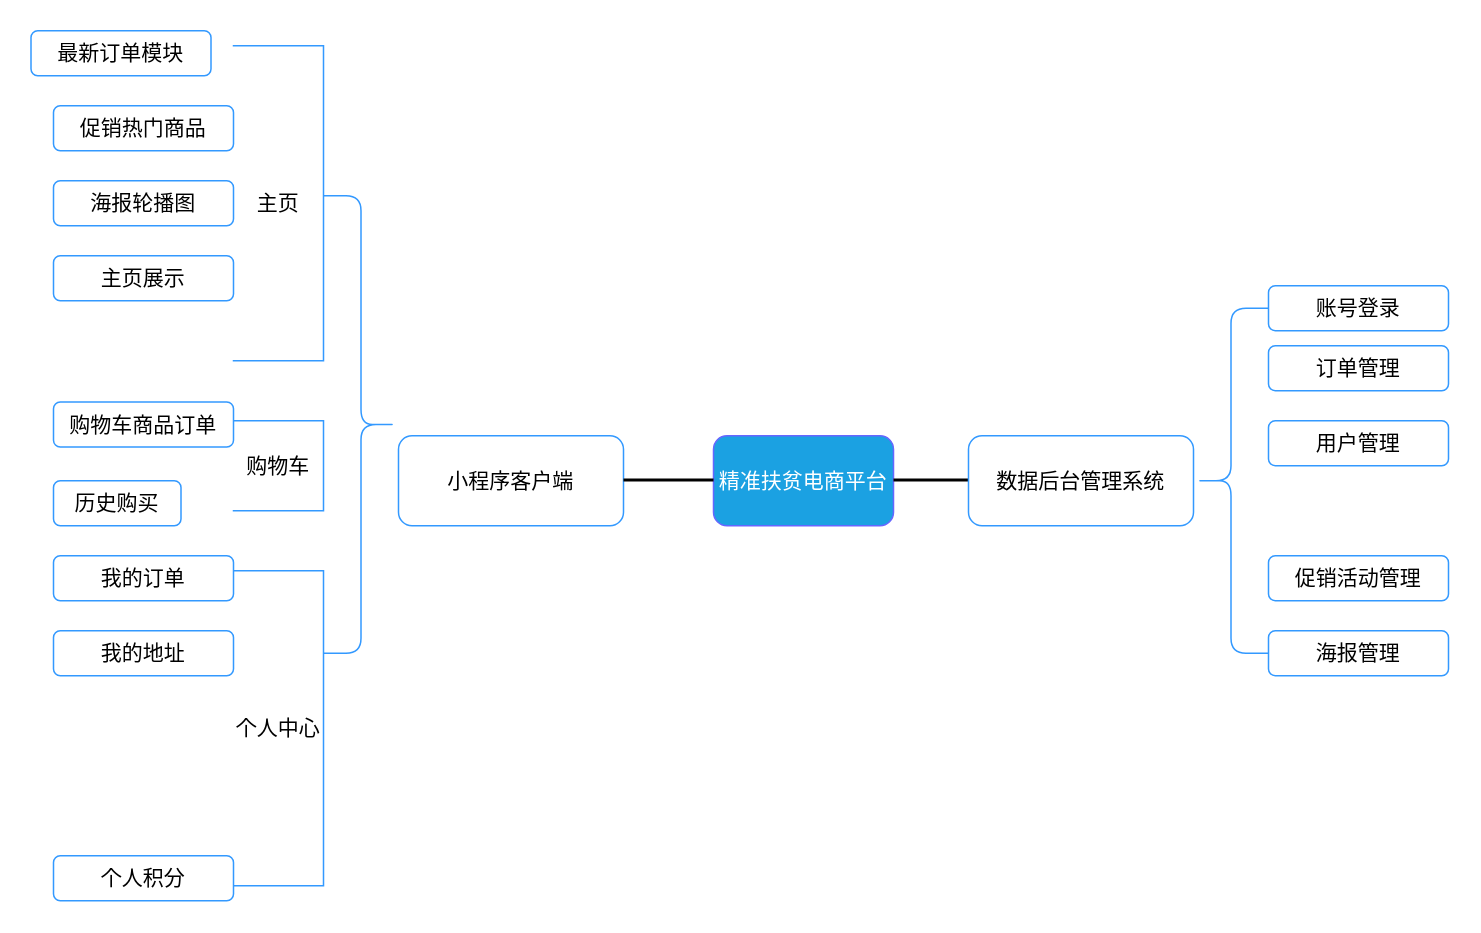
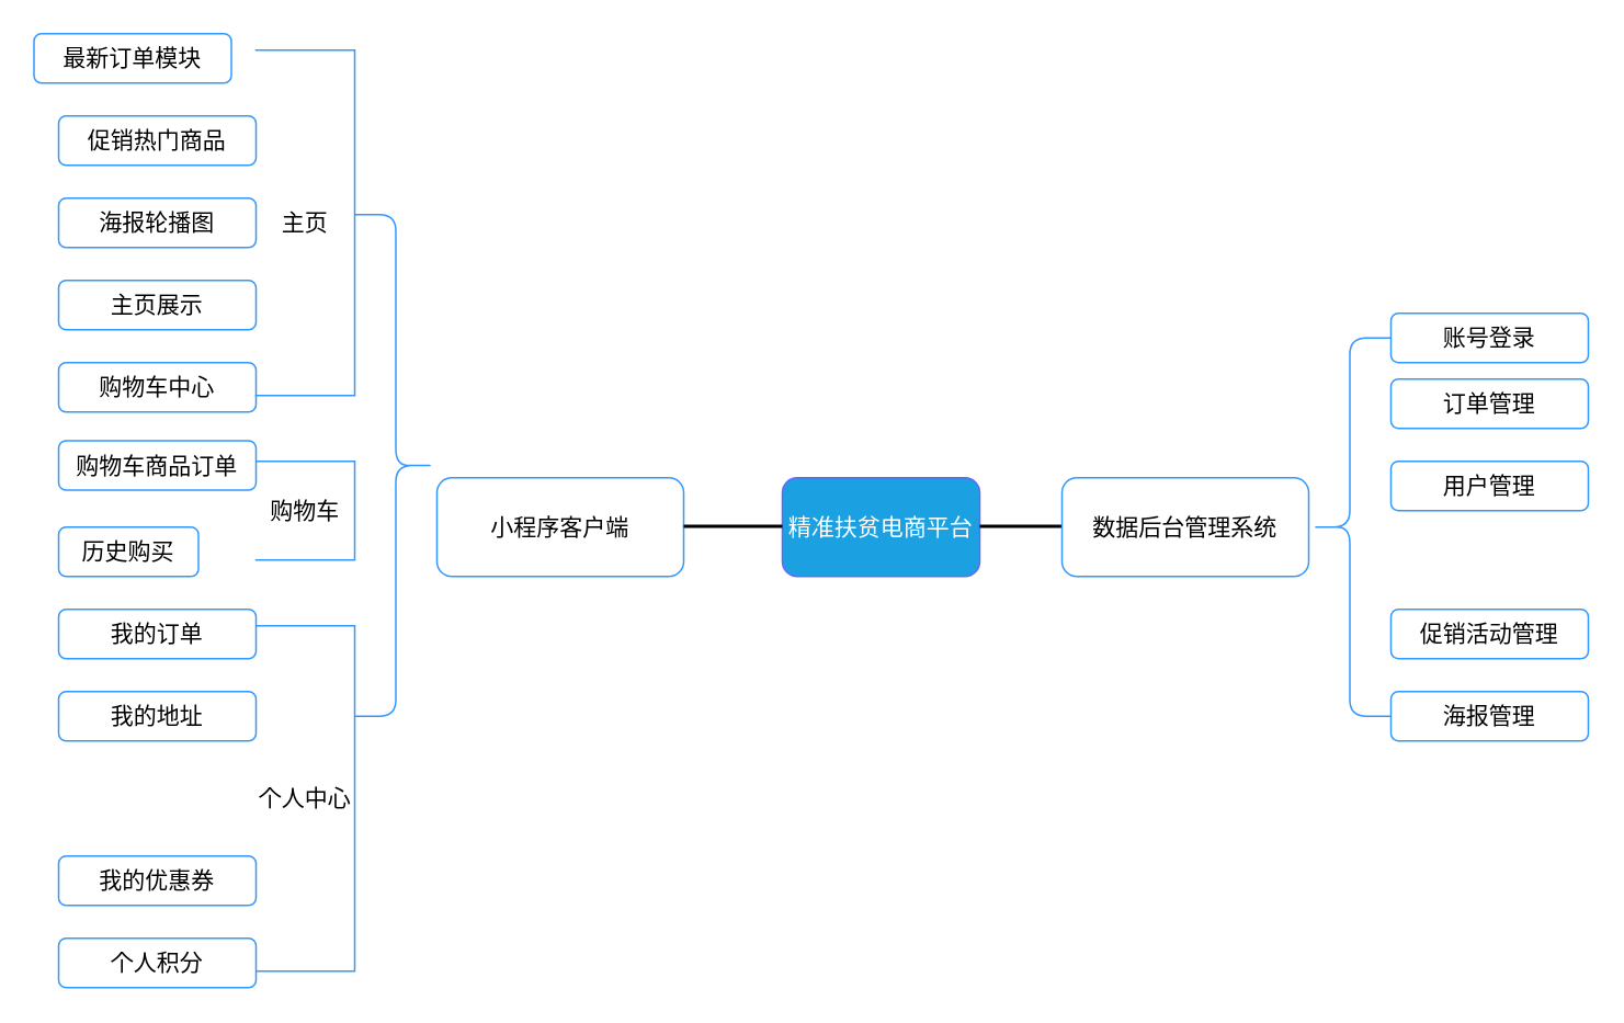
+ <mxCell id="15" value="购物车中心" style="rounded=1;whiteSpace=wrap;html=1;fontSize=14;strokeColor=#3399FF;strokeWidth=1;gradientColor=none;" parent="1" vertex="1"><mxGeometry x="35" y="220" width="120" height="30" as="geometry" /></mxCell>
+ <mxCell id="26" value="我的优惠券" style="rounded=1;whiteSpace=wrap;html=1;fontSize=14;strokeColor=#3399FF;strokeWidth=1;gradientColor=none;" parent="1" vertex="1"><mxGeometry x="35" y="520" width="120" height="30" as="geometry" /></mxCell>
